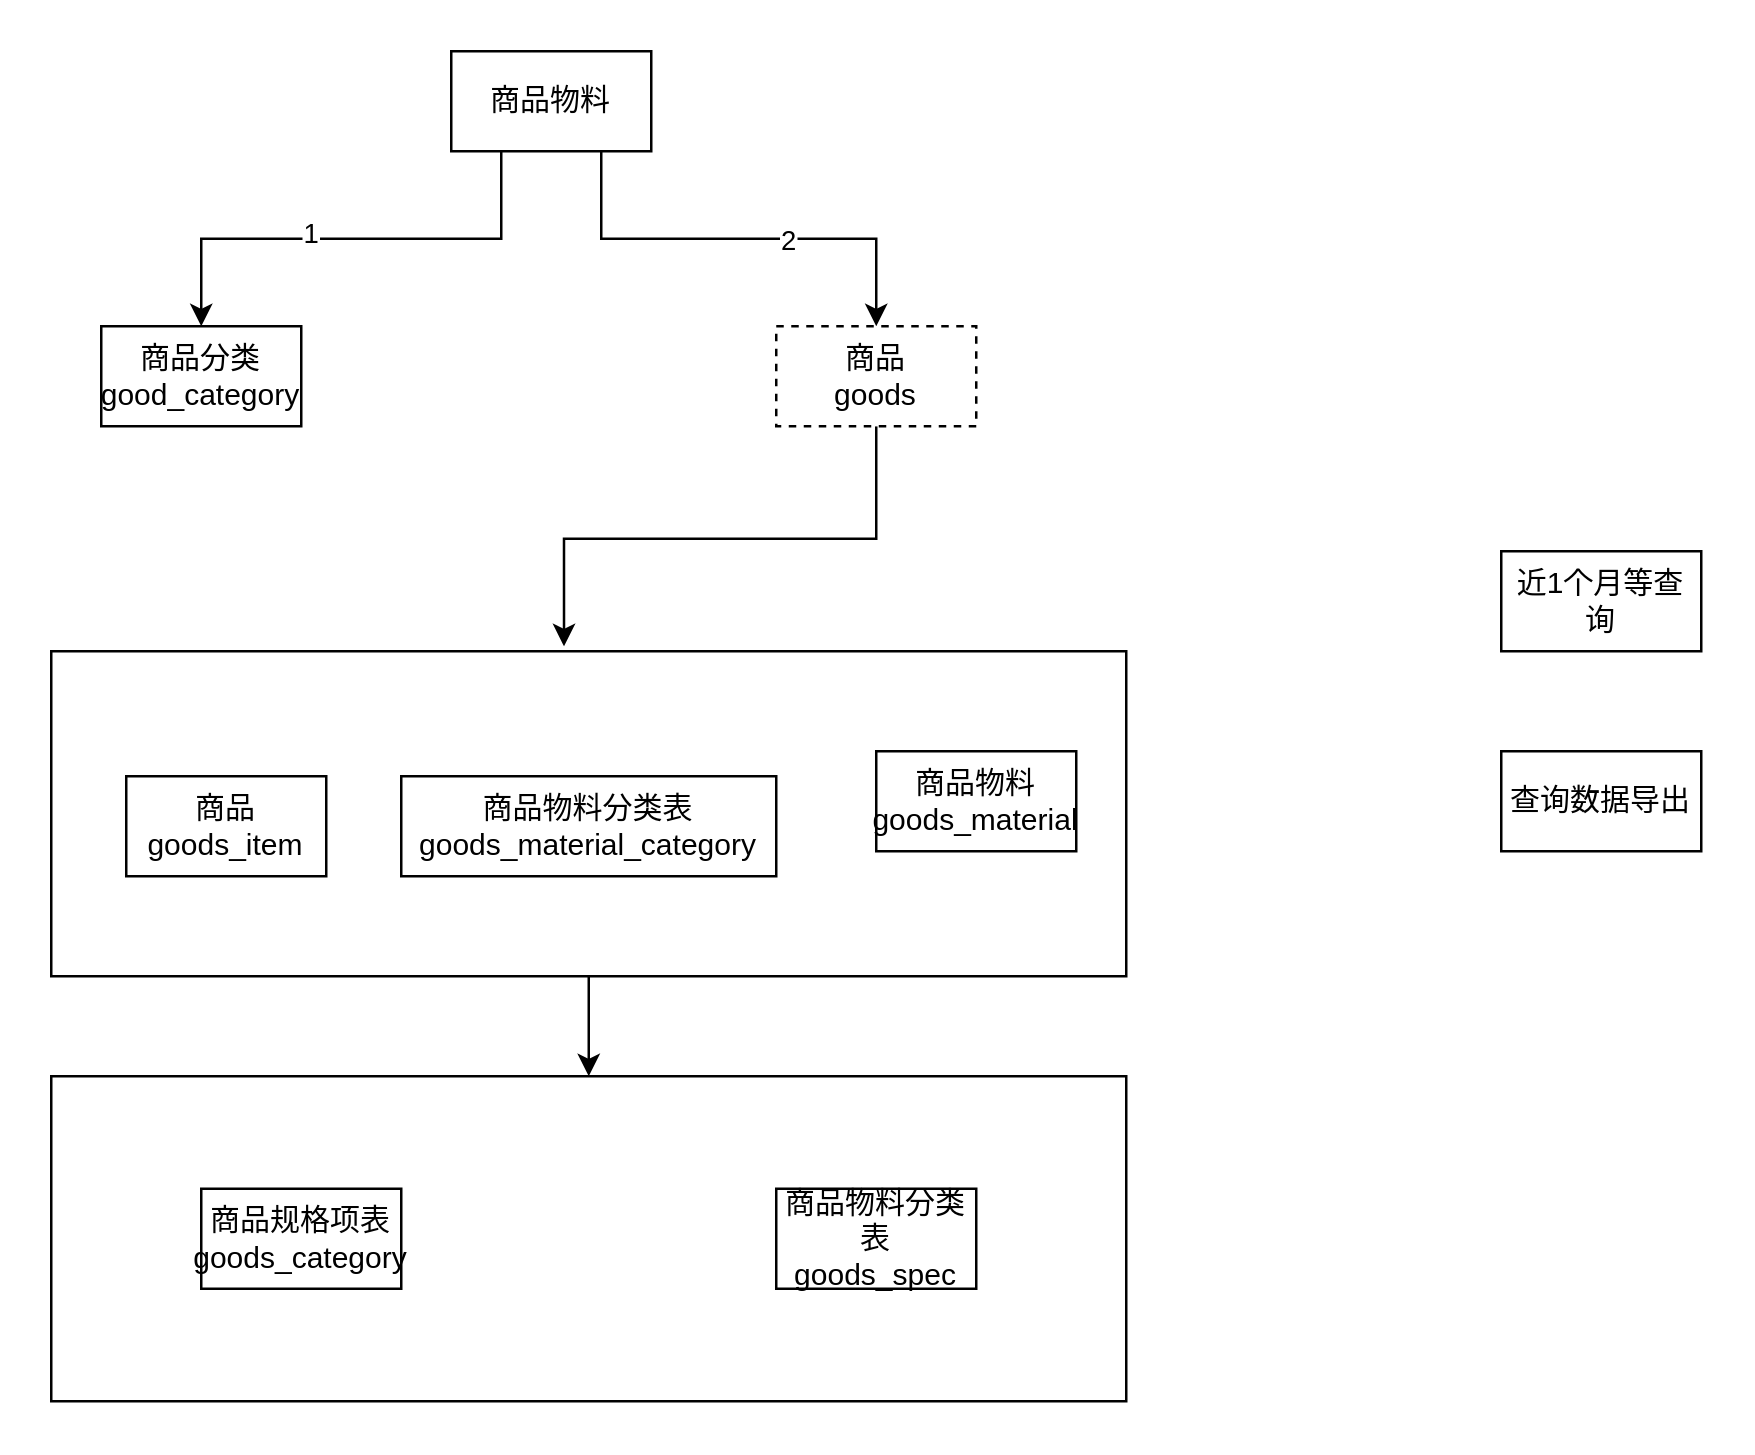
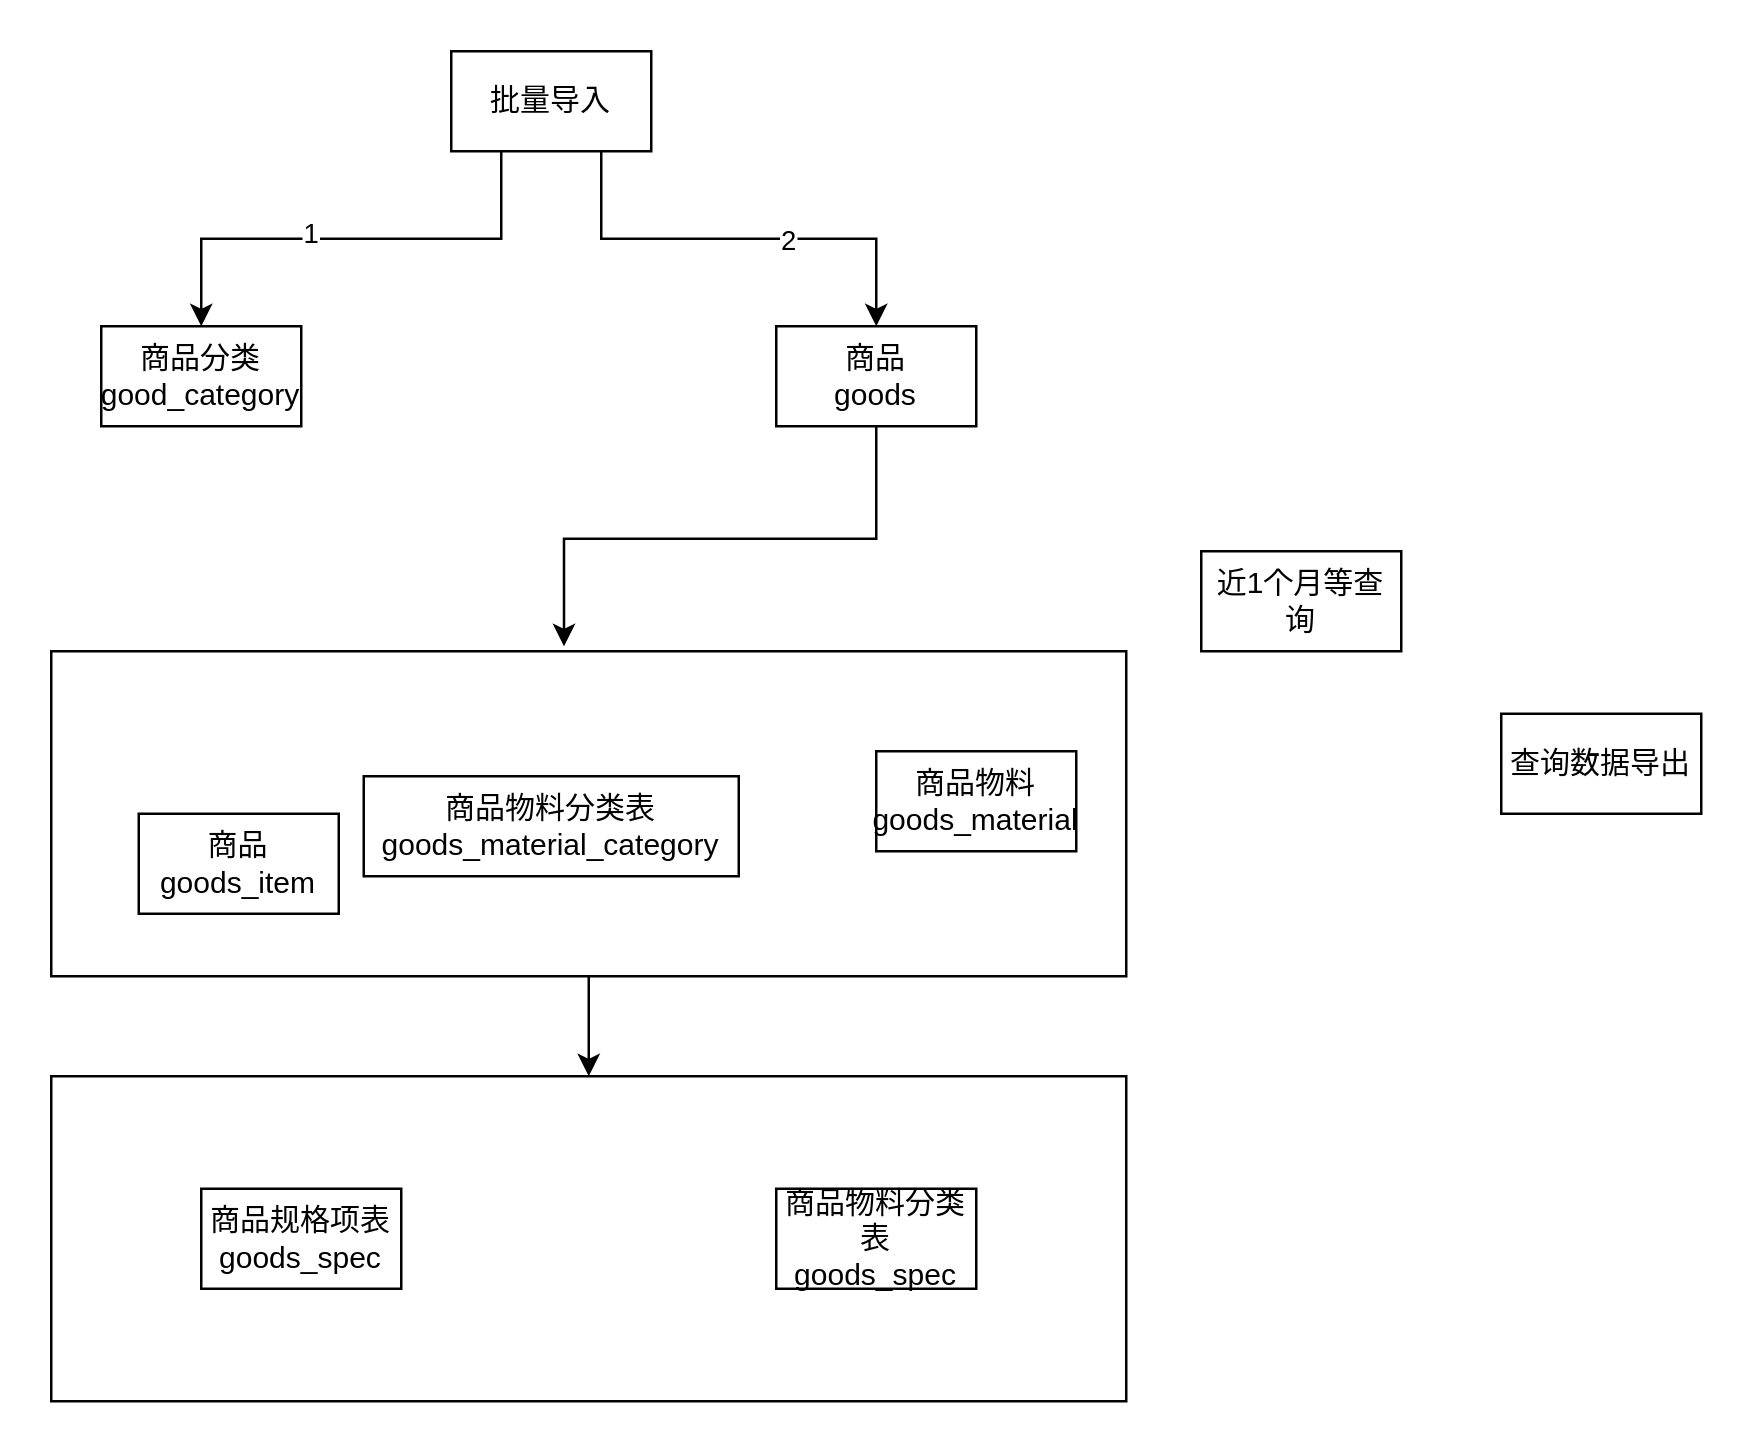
- <mxCell id="9" value="商品物料" style="rounded=0;whiteSpace=wrap;html=1;" vertex="1" parent="1"><mxGeometry x="180" y="20" width="80" height="40" as="geometry" /></mxCell>
+ <mxCell id="9" value="批量导入" style="rounded=0;whiteSpace=wrap;html=1;" vertex="1" parent="1"><mxGeometry x="180" y="20" width="80" height="40" as="geometry" /></mxCell>
- <mxCell id="11" value="商品&lt;br&gt;goods" style="rounded=0;whiteSpace=wrap;html=1;dashed=1;" vertex="1" parent="1"><mxGeometry x="310" y="130" width="80" height="40" as="geometry" /></mxCell>
+ <mxCell id="11" value="商品&lt;br&gt;goods" style="rounded=0;whiteSpace=wrap;html=1;" vertex="1" parent="1"><mxGeometry x="310" y="130" width="80" height="40" as="geometry" /></mxCell>
- <mxCell id="12" value="近1个月等查询" style="rounded=0;whiteSpace=wrap;html=1;" vertex="1" parent="1"><mxGeometry x="600" y="220" width="80" height="40" as="geometry" /></mxCell>
+ <mxCell id="12" value="近1个月等查询" style="rounded=0;whiteSpace=wrap;html=1;" vertex="1" parent="1"><mxGeometry x="480" y="220" width="80" height="40" as="geometry" /></mxCell>
- <mxCell id="13" value="查询数据导出" style="rounded=0;whiteSpace=wrap;html=1;" vertex="1" parent="1"><mxGeometry x="600" y="300" width="80" height="40" as="geometry" /></mxCell>
+ <mxCell id="13" value="查询数据导出" style="rounded=0;whiteSpace=wrap;html=1;" vertex="1" parent="1"><mxGeometry x="600" y="285" width="80" height="40" as="geometry" /></mxCell>
- <mxCell id="14" value="商品&lt;br&gt;goods_item" style="rounded=0;whiteSpace=wrap;html=1;" vertex="1" parent="1"><mxGeometry x="50" y="310" width="80" height="40" as="geometry" /></mxCell>
+ <mxCell id="14" value="商品&lt;br&gt;goods_item" style="rounded=0;whiteSpace=wrap;html=1;" vertex="1" parent="1"><mxGeometry x="55" y="325" width="80" height="40" as="geometry" /></mxCell>
- <mxCell id="19" value="商品物料分类表&lt;br&gt;goods_material_category" style="rounded=0;whiteSpace=wrap;html=1;" vertex="1" parent="1"><mxGeometry x="160" y="310" width="150" height="40" as="geometry" /></mxCell>
+ <mxCell id="19" value="商品物料分类表&lt;br&gt;goods_material_category" style="rounded=0;whiteSpace=wrap;html=1;" vertex="1" parent="1"><mxGeometry x="145" y="310" width="150" height="40" as="geometry" /></mxCell>
- <mxCell id="17" value="商品规格项表&lt;br&gt;goods_category" style="rounded=0;whiteSpace=wrap;html=1;" vertex="1" parent="1"><mxGeometry x="80" y="475" width="80" height="40" as="geometry" /></mxCell>
+ <mxCell id="17" value="商品规格项表&lt;br&gt;goods_spec" style="rounded=0;whiteSpace=wrap;html=1;" vertex="1" parent="1"><mxGeometry x="80" y="475" width="80" height="40" as="geometry" /></mxCell>
